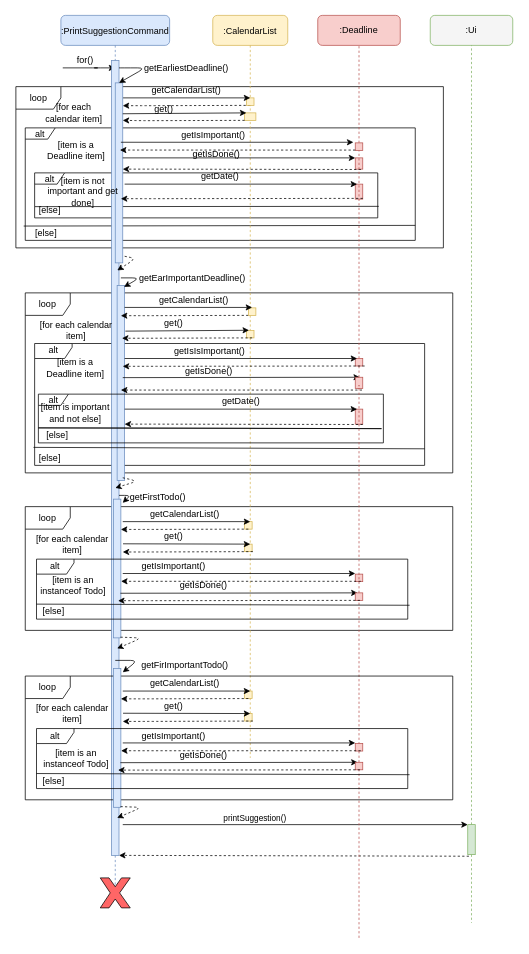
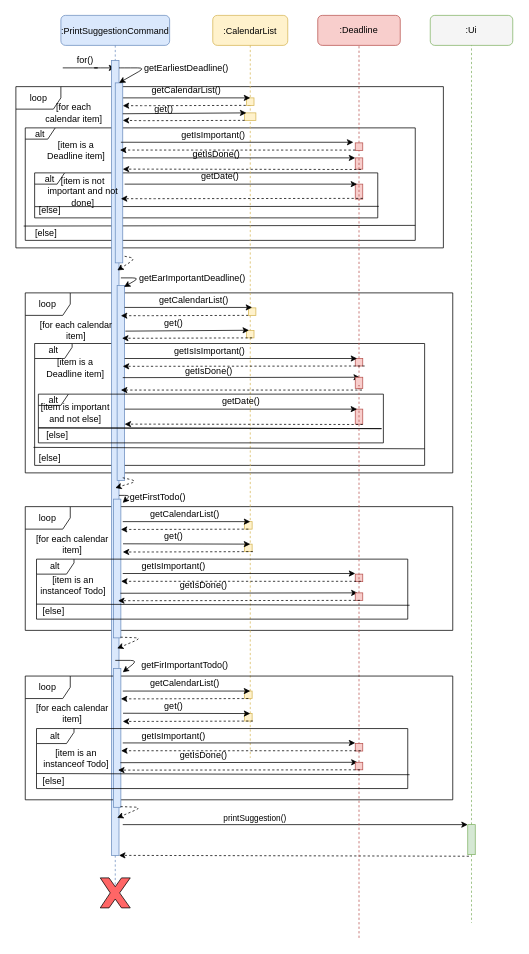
- <mxCell id="71" value="[item is not important and get done]" style="text;html=1;strokeColor=none;fillColor=none;align=center;verticalAlign=middle;whiteSpace=wrap;rounded=0;shadow=0;glass=0;" parent="1" vertex="1"><mxGeometry x="60.5" y="240" width="97.5" height="30" as="geometry" /></mxCell>
+ <mxCell id="71" value="[item is not important and not done]" style="text;html=1;strokeColor=none;fillColor=none;align=center;verticalAlign=middle;whiteSpace=wrap;rounded=0;shadow=0;glass=0;" parent="1" vertex="1"><mxGeometry x="60.5" y="240" width="97.5" height="30" as="geometry" /></mxCell>
